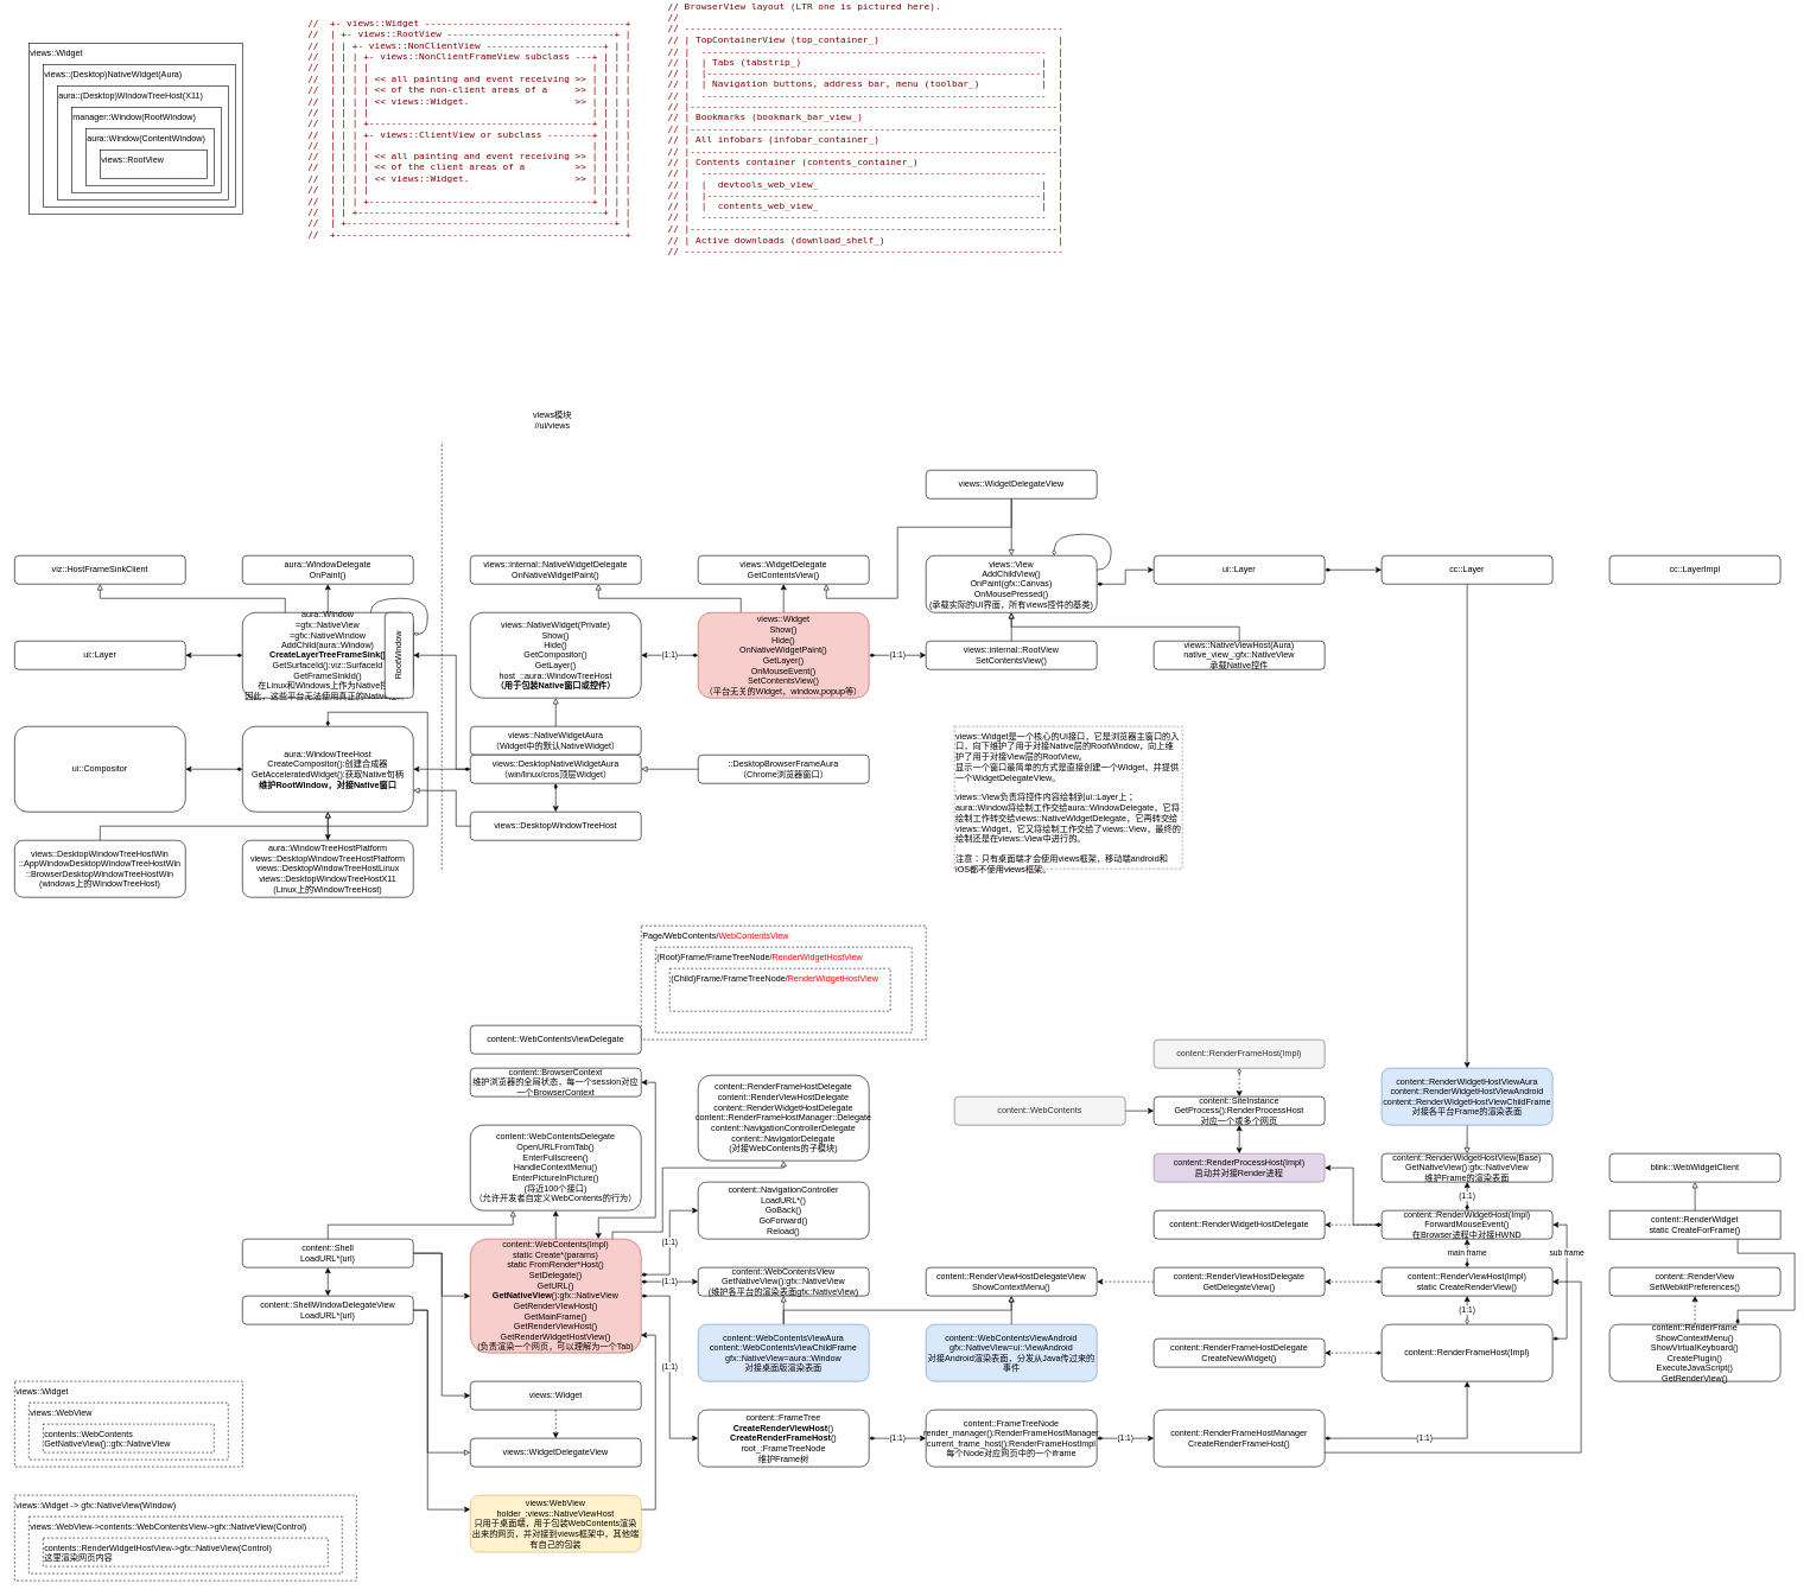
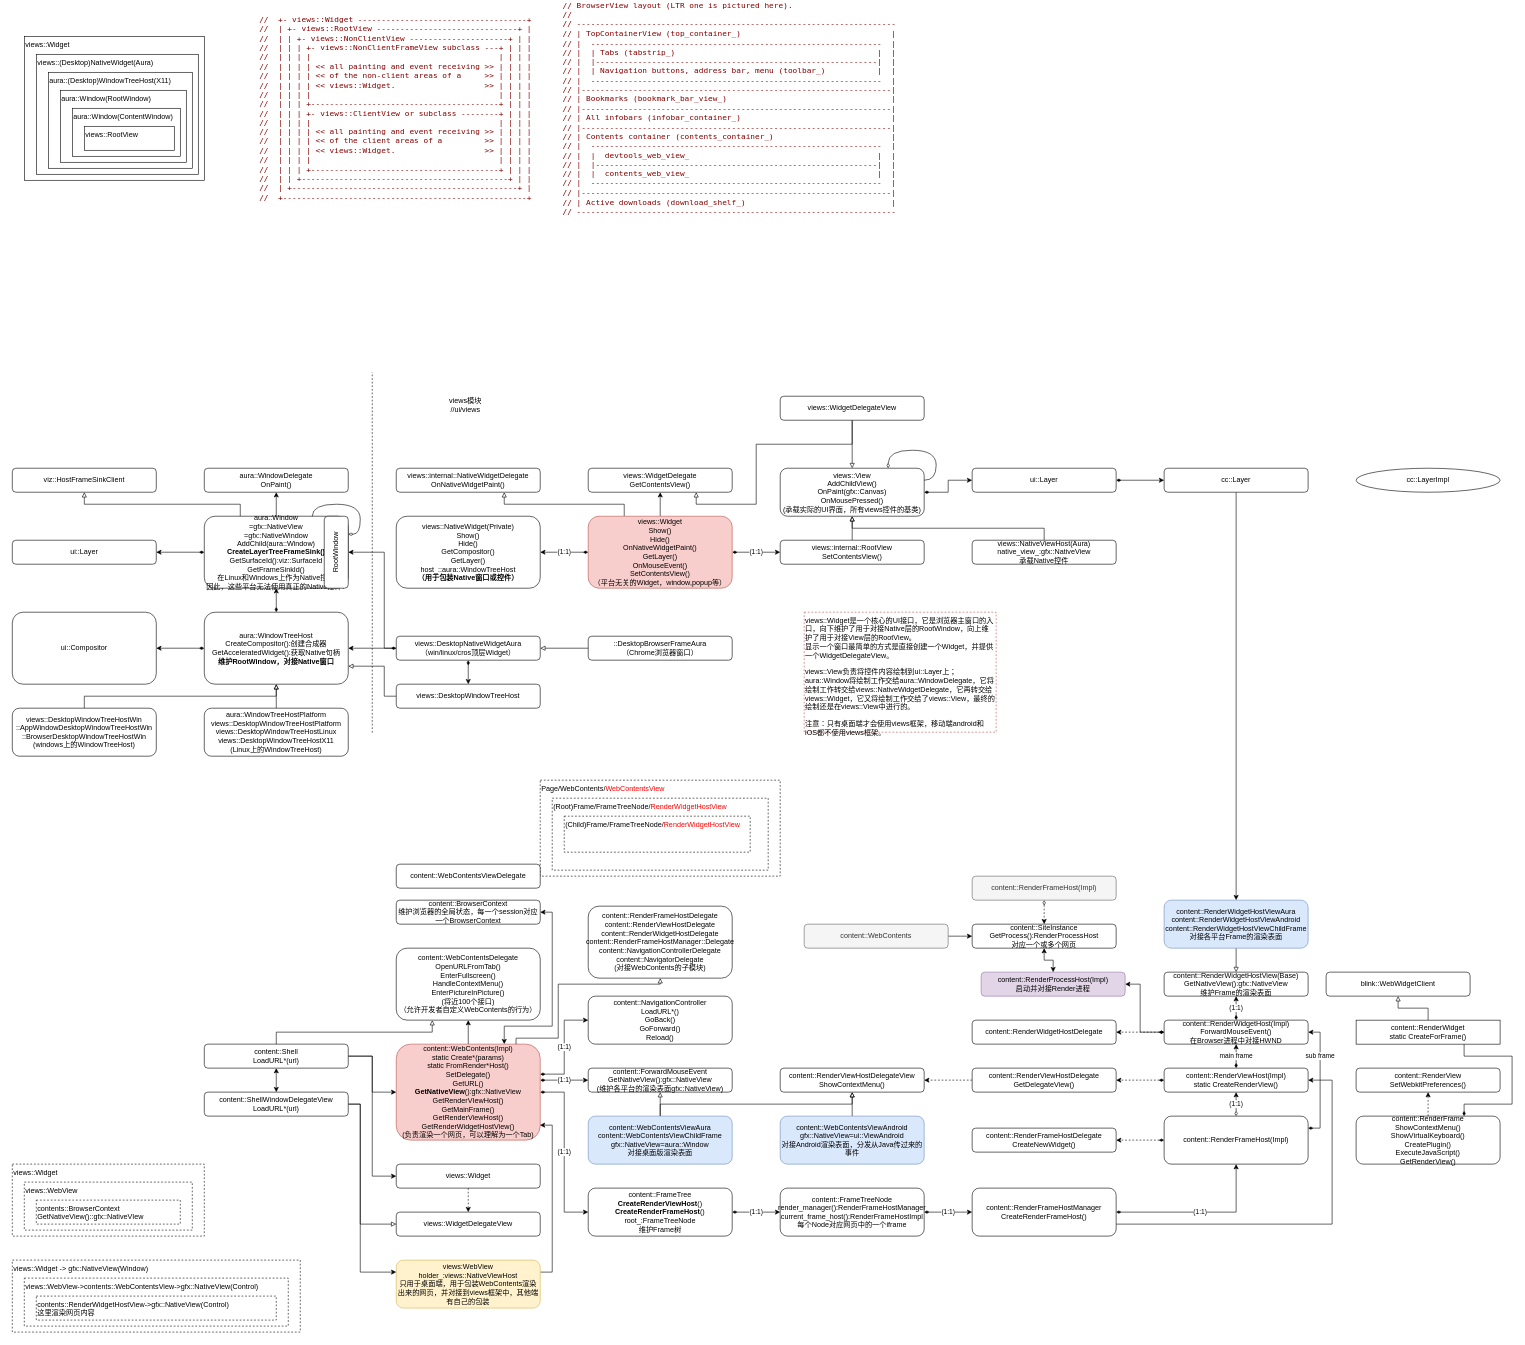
- <mxCell id="128" value="&lt;span style=&quot;white-space: normal&quot;&gt;manager::Window(RootWindow)&lt;/span&gt;" style="rounded=0;whiteSpace=wrap;html=1;align=left;verticalAlign=top;" parent="1" vertex="1"><mxGeometry x="100" y="150" width="210" height="120" as="geometry" /></mxCell>
+ <mxCell id="128" value="&lt;span style=&quot;white-space: normal&quot;&gt;aura::Window(RootWindow)&lt;/span&gt;" style="rounded=0;whiteSpace=wrap;html=1;align=left;verticalAlign=top;" parent="1" vertex="1"><mxGeometry x="100" y="150" width="210" height="120" as="geometry" /></mxCell>
- <mxCell id="71" value="views模块&lt;br&gt;//ui/views" style="text;html=1;align=center;verticalAlign=middle;resizable=0;points=[];autosize=1;" parent="1" vertex="1"><mxGeometry x="740" y="575" width="70" height="30" as="geometry" /></mxCell>
+ <mxCell id="71" value="views模块&lt;br&gt;//ui/views" style="text;html=1;align=center;verticalAlign=middle;resizable=0;points=[];autosize=1;" parent="1" vertex="1"><mxGeometry x="740" y="660" width="70" height="30" as="geometry" /></mxCell>
- <mxCell id="79" value="cc::LayerImpl" style="rounded=1;whiteSpace=wrap;html=1;" parent="1" vertex="1"><mxGeometry x="2260" y="780" width="240" height="40" as="geometry" /></mxCell>
+ <mxCell id="79" value="cc::LayerImpl" style="ellipse;whiteSpace=wrap;html=1;" parent="1" vertex="1"><mxGeometry x="2260" y="780" width="240" height="40" as="geometry" /></mxCell>
- <mxCell id="49" value="" style="edgeStyle=orthogonalEdgeStyle;rounded=0;orthogonalLoop=1;jettySize=auto;html=1;endArrow=block;endFill=0;" parent="1" source="50" target="47" edge="1"><mxGeometry relative="1" as="geometry" /></mxCell>
- <mxCell id="50" value="views::NativeWidgetAura&lt;br&gt;（Widget中的默认NativeWidget）" style="rounded=1;whiteSpace=wrap;html=1;" parent="1" vertex="1"><mxGeometry x="660" y="1020" width="240" height="40" as="geometry" /></mxCell>
- <mxCell id="118" style="edgeStyle=orthogonalEdgeStyle;rounded=0;orthogonalLoop=1;jettySize=auto;html=1;exitX=0.5;exitY=0;exitDx=0;exitDy=0;startArrow=diamondThin;startFill=1;endArrow=classic;endFill=1;" parent="1" source="120" target="132" edge="1"><mxGeometry relative="1" as="geometry" /></mxCell>
+ <mxCell id="118" style="edgeStyle=orthogonalEdgeStyle;rounded=0;orthogonalLoop=1;jettySize=auto;html=1;exitX=0.5;exitY=0;exitDx=0;exitDy=0;entryX=0.5;entryY=1;entryDx=0;entryDy=0;startArrow=diamondThin;startFill=1;endArrow=classic;endFill=1;" parent="1" source="120" target="61" edge="1"><mxGeometry relative="1" as="geometry" /></mxCell>
- <mxCell id="115" value="content::RenderProcessHost(Impl)&lt;br&gt;启动并对接Render进程" style="rounded=1;whiteSpace=wrap;html=1;fillColor=#e1d5e7;strokeColor=#9673a6;" parent="1" vertex="1"><mxGeometry x="1620" width="240" height="40" as="geometry" y="1620" /></mxCell>
+ <mxCell id="115" value="content::RenderProcessHost(Impl)&lt;br&gt;启动并对接Render进程" style="rounded=1;whiteSpace=wrap;html=1;fillColor=#e1d5e7;strokeColor=#9673a6;" parent="1" vertex="1"><mxGeometry x="1635" y="1620" width="240" height="40" as="geometry" /></mxCell>
- <mxCell id="23" value="blink::WebWidgetClient" style="rounded=1;whiteSpace=wrap;html=1;" parent="1" vertex="1"><mxGeometry x="2260" width="240" height="40" as="geometry" y="1620" /></mxCell>
+ <mxCell id="23" value="blink::WebWidgetClient" style="rounded=1;whiteSpace=wrap;html=1;" parent="1" vertex="1"><mxGeometry x="2210" y="1620" width="240" height="40" as="geometry" /></mxCell>
- <mxCell id="12" value="content::WebContentsView&lt;br&gt;GetNativeView():gfx::NativeView&lt;br&gt;(维护各平台的渲染表面gfx::NativeView)" style="rounded=1;whiteSpace=wrap;html=1;" parent="1" vertex="1"><mxGeometry x="980" y="1780" width="240" height="40" as="geometry" /></mxCell>
+ <mxCell id="12" value="content::ForwardMouseEvent&lt;br&gt;GetNativeView():gfx::NativeView&lt;br&gt;(维护各平台的渲染表面gfx::NativeView)" style="rounded=1;whiteSpace=wrap;html=1;" parent="1" vertex="1"><mxGeometry x="980" y="1780" width="240" height="40" as="geometry" /></mxCell>
- <mxCell id="90" value="contents::WebContents&lt;br&gt;GetNativeView()::gfx::NativeVIew" style="rounded=0;whiteSpace=wrap;html=1;dashed=1;fillColor=none;align=left;verticalAlign=top;" parent="1" vertex="1"><mxGeometry x="60" y="2000" width="240" height="40" as="geometry" /></mxCell>
+ <mxCell id="90" value="contents::BrowserContext&lt;br&gt;GetNativeView()::gfx::NativeVIew" style="rounded=0;whiteSpace=wrap;html=1;dashed=1;fillColor=none;align=left;verticalAlign=top;" parent="1" vertex="1"><mxGeometry x="60" y="2000" width="240" height="40" as="geometry" /></mxCell>
